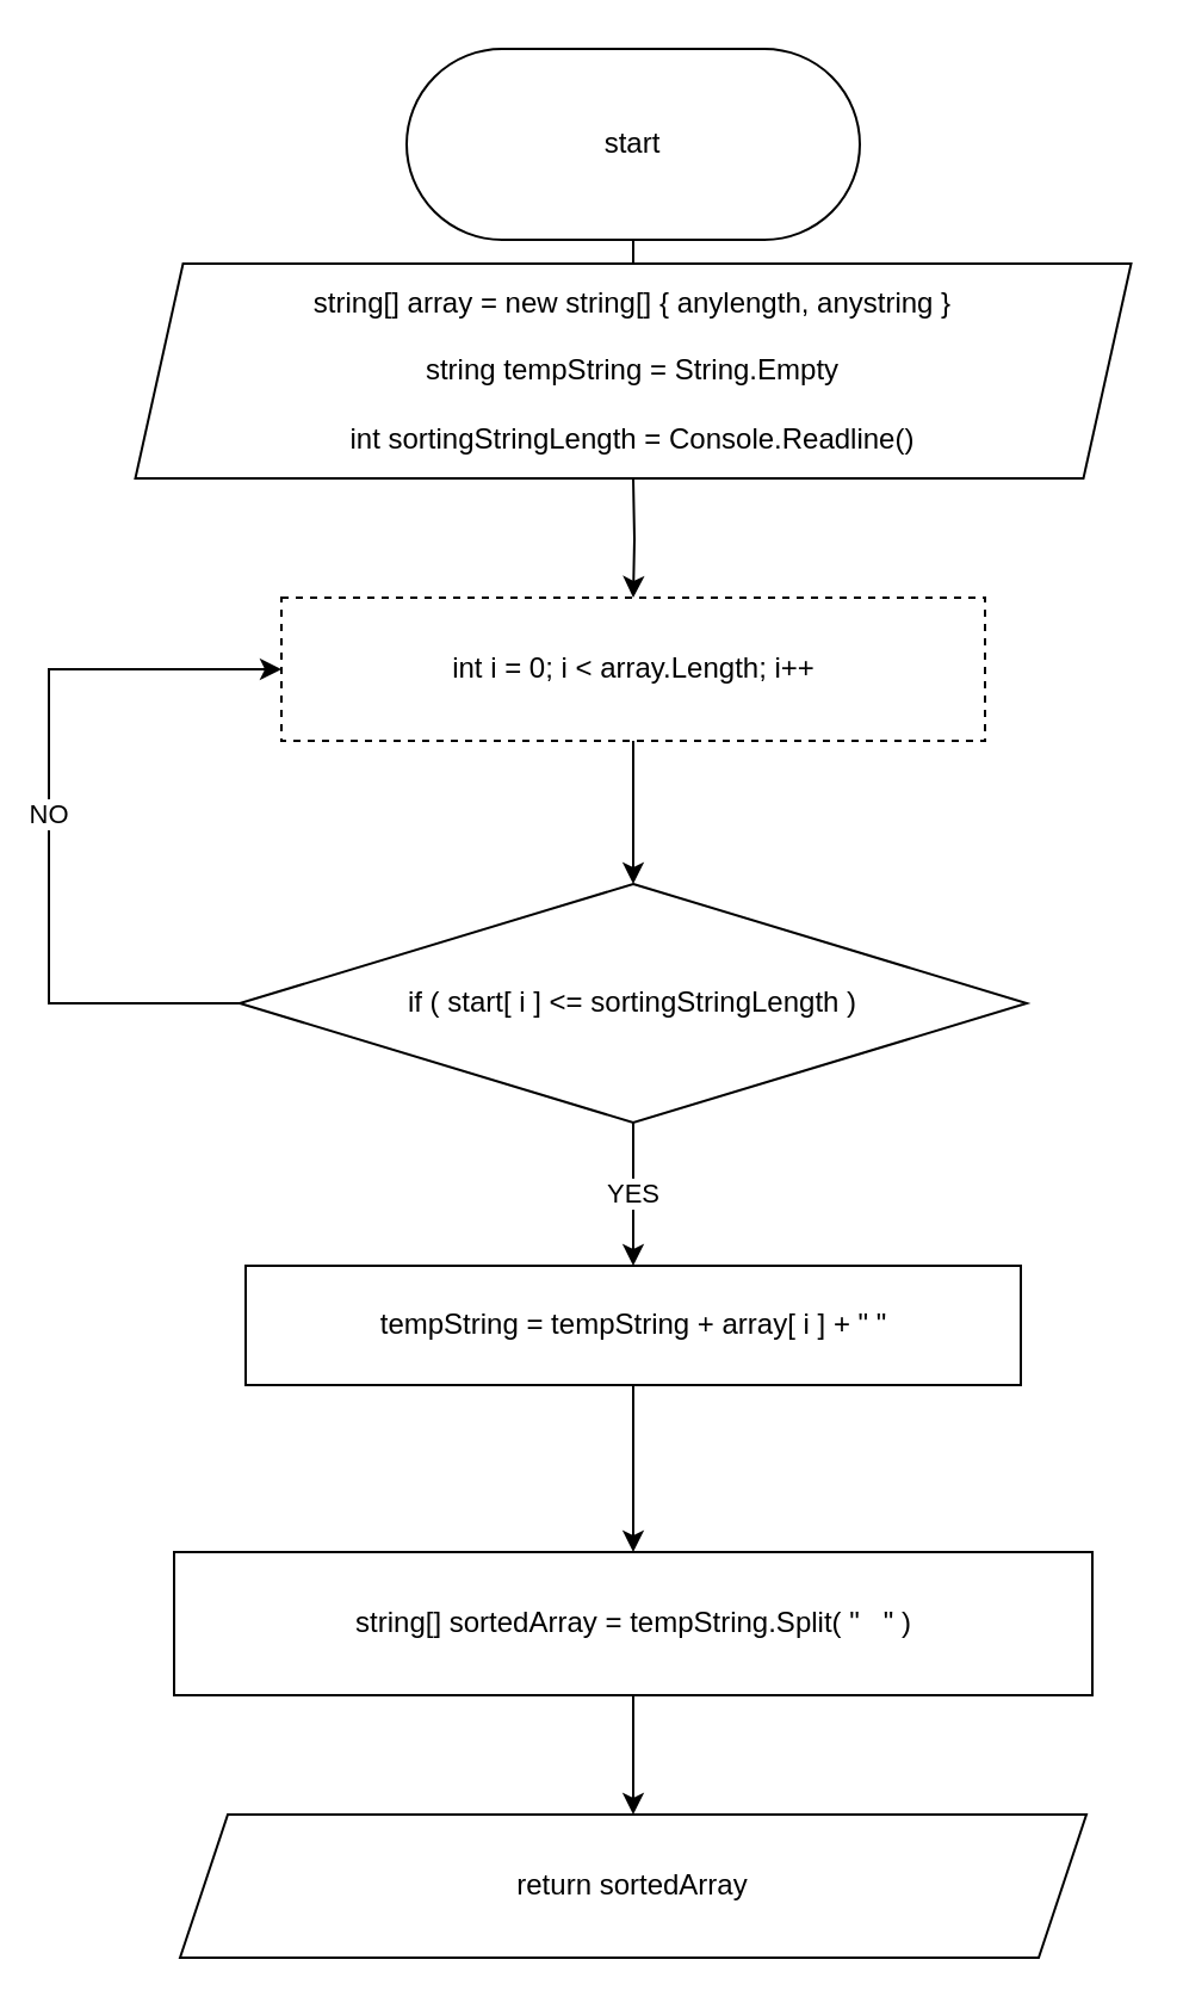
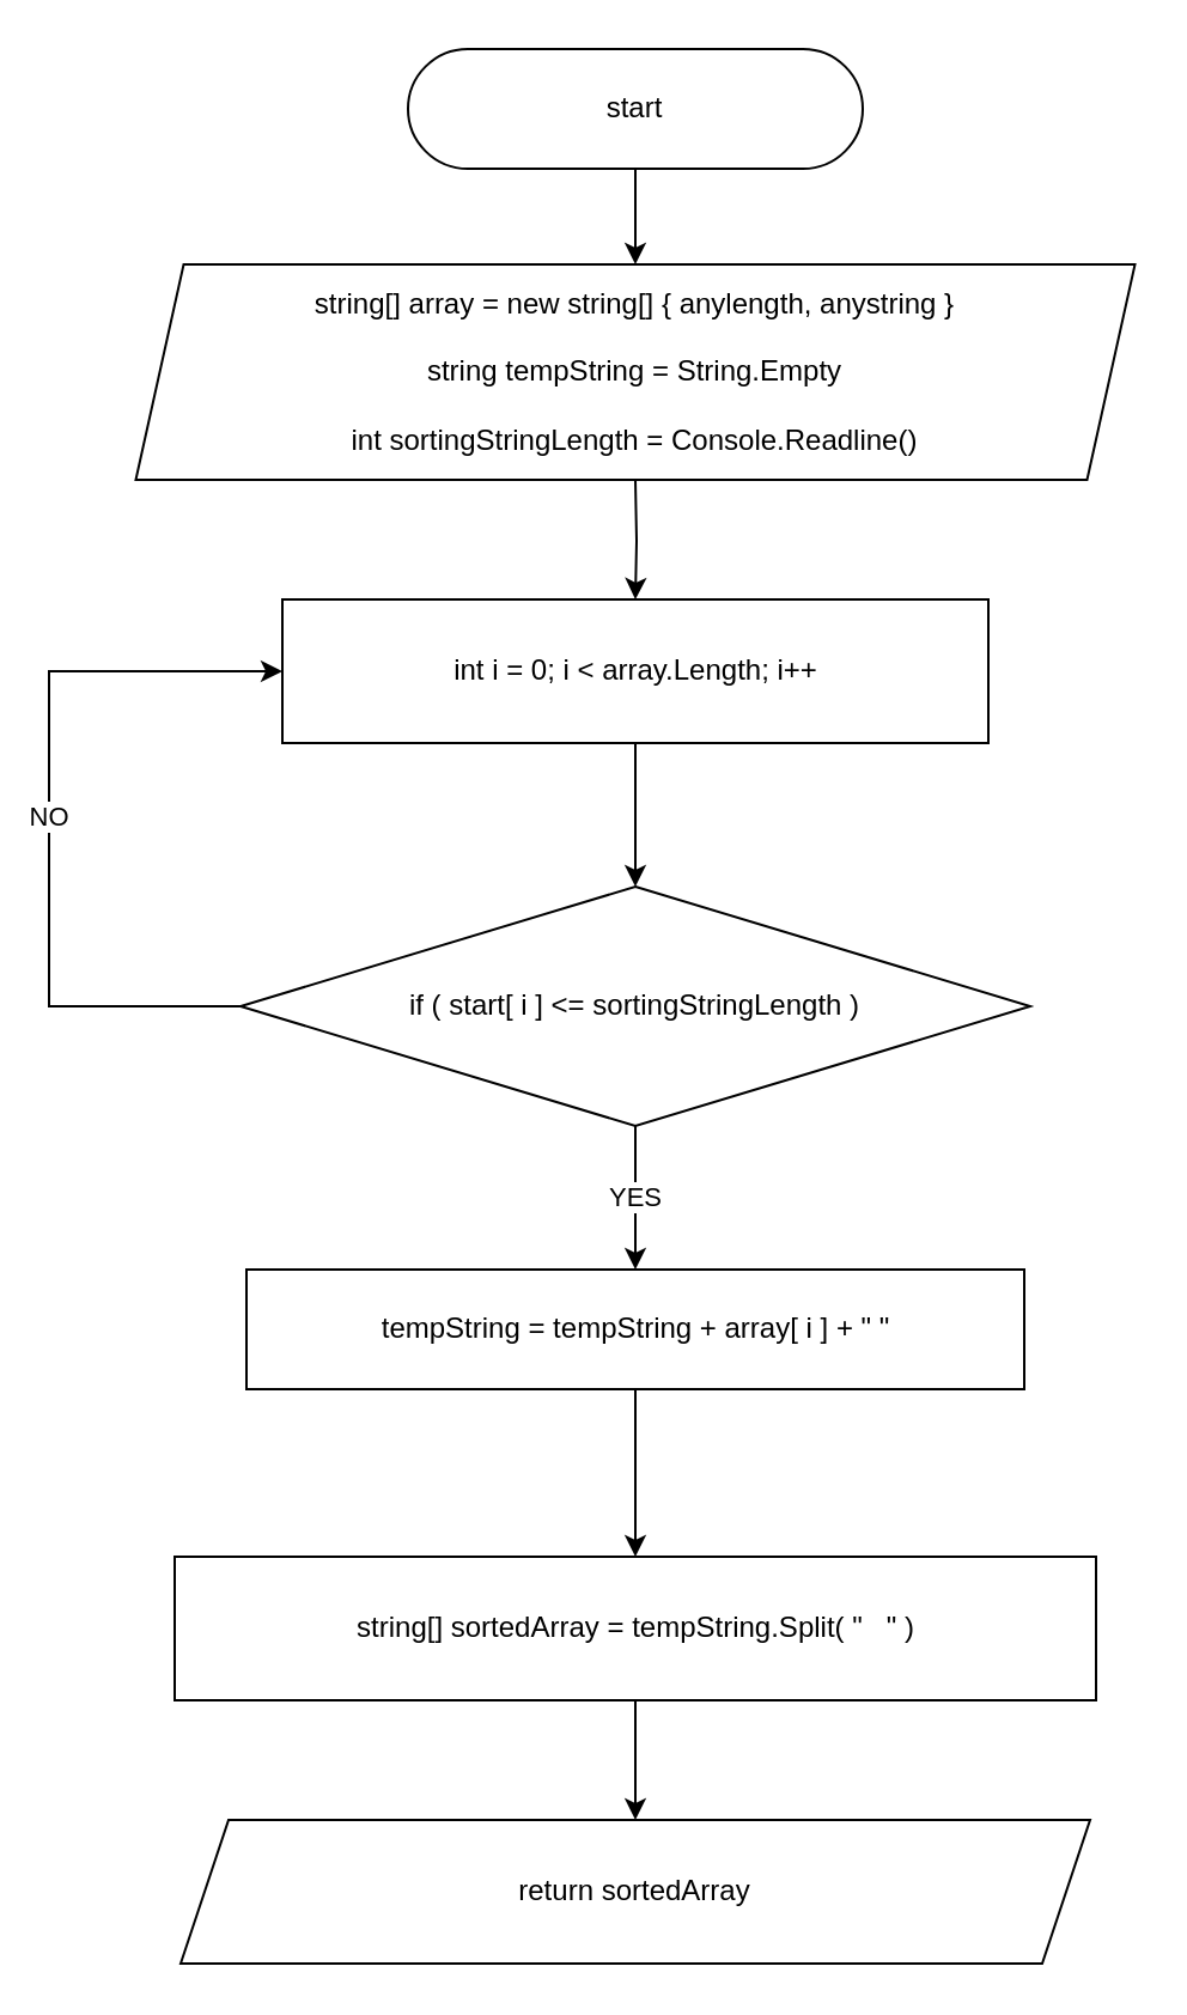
- <mxCell id="3" value="start" style="rounded=1;whiteSpace=wrap;html=1;arcSize=50;" parent="1" vertex="1"><mxGeometry x="170" y="20" width="190" height="80" as="geometry" /></mxCell>
+ <mxCell id="3" value="start" style="rounded=1;whiteSpace=wrap;html=1;arcSize=50;" parent="1" vertex="1"><mxGeometry x="170" y="20" width="190" height="50" as="geometry" /></mxCell>
- <mxCell id="6" value="int i = 0; i &amp;lt; array.Length; i++" style="rounded=0;whiteSpace=wrap;html=1;fontColor=#000000;dashed=1;" parent="1" vertex="1"><mxGeometry x="117.5" y="250" width="295" height="60" as="geometry" /></mxCell>
+ <mxCell id="6" value="int i = 0; i &amp;lt; array.Length; i++" style="rounded=0;whiteSpace=wrap;html=1;fontColor=#000000;" parent="1" vertex="1"><mxGeometry x="117.5" y="250" width="295" height="60" as="geometry" /></mxCell>
